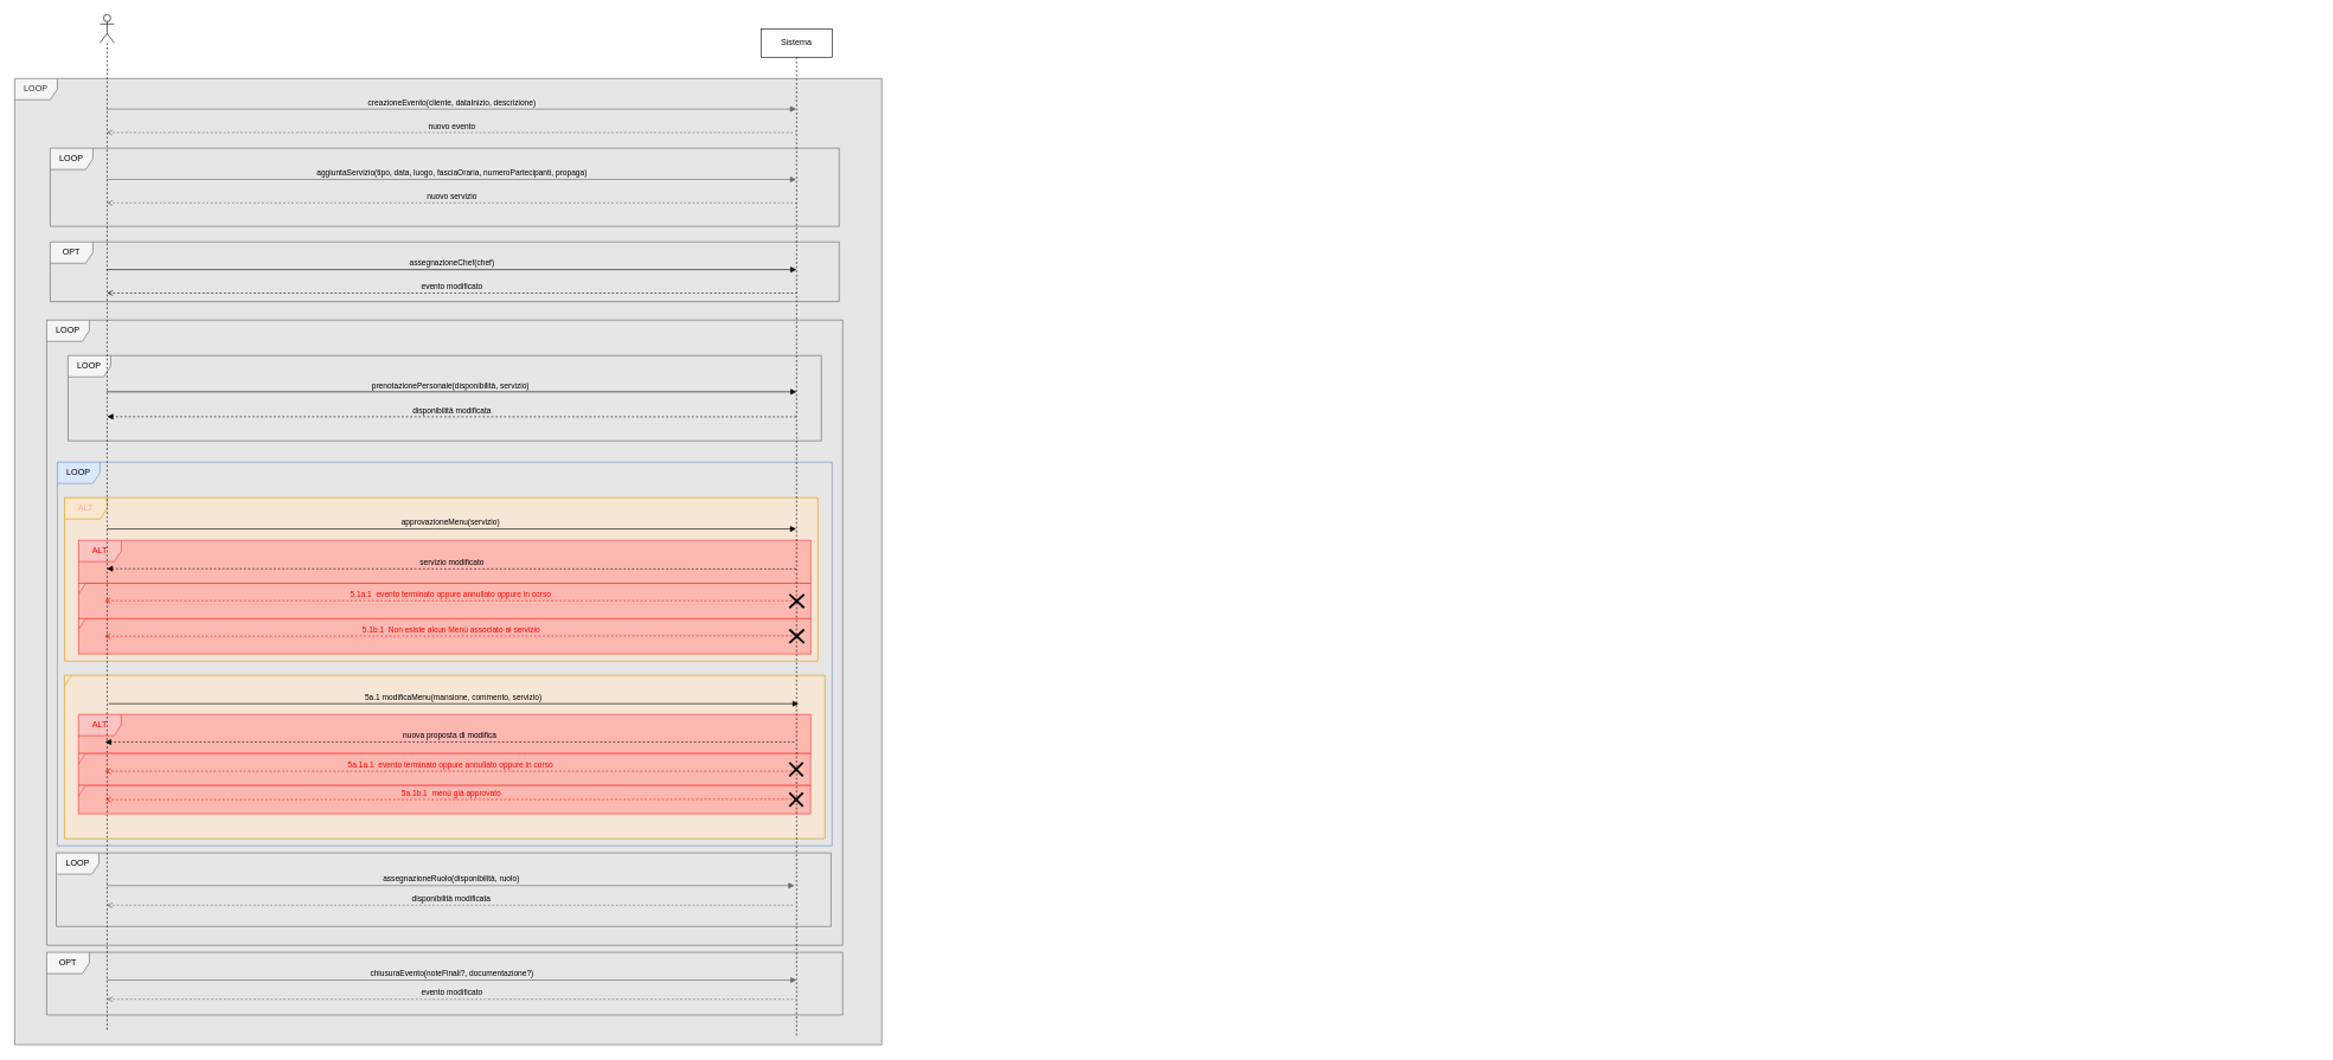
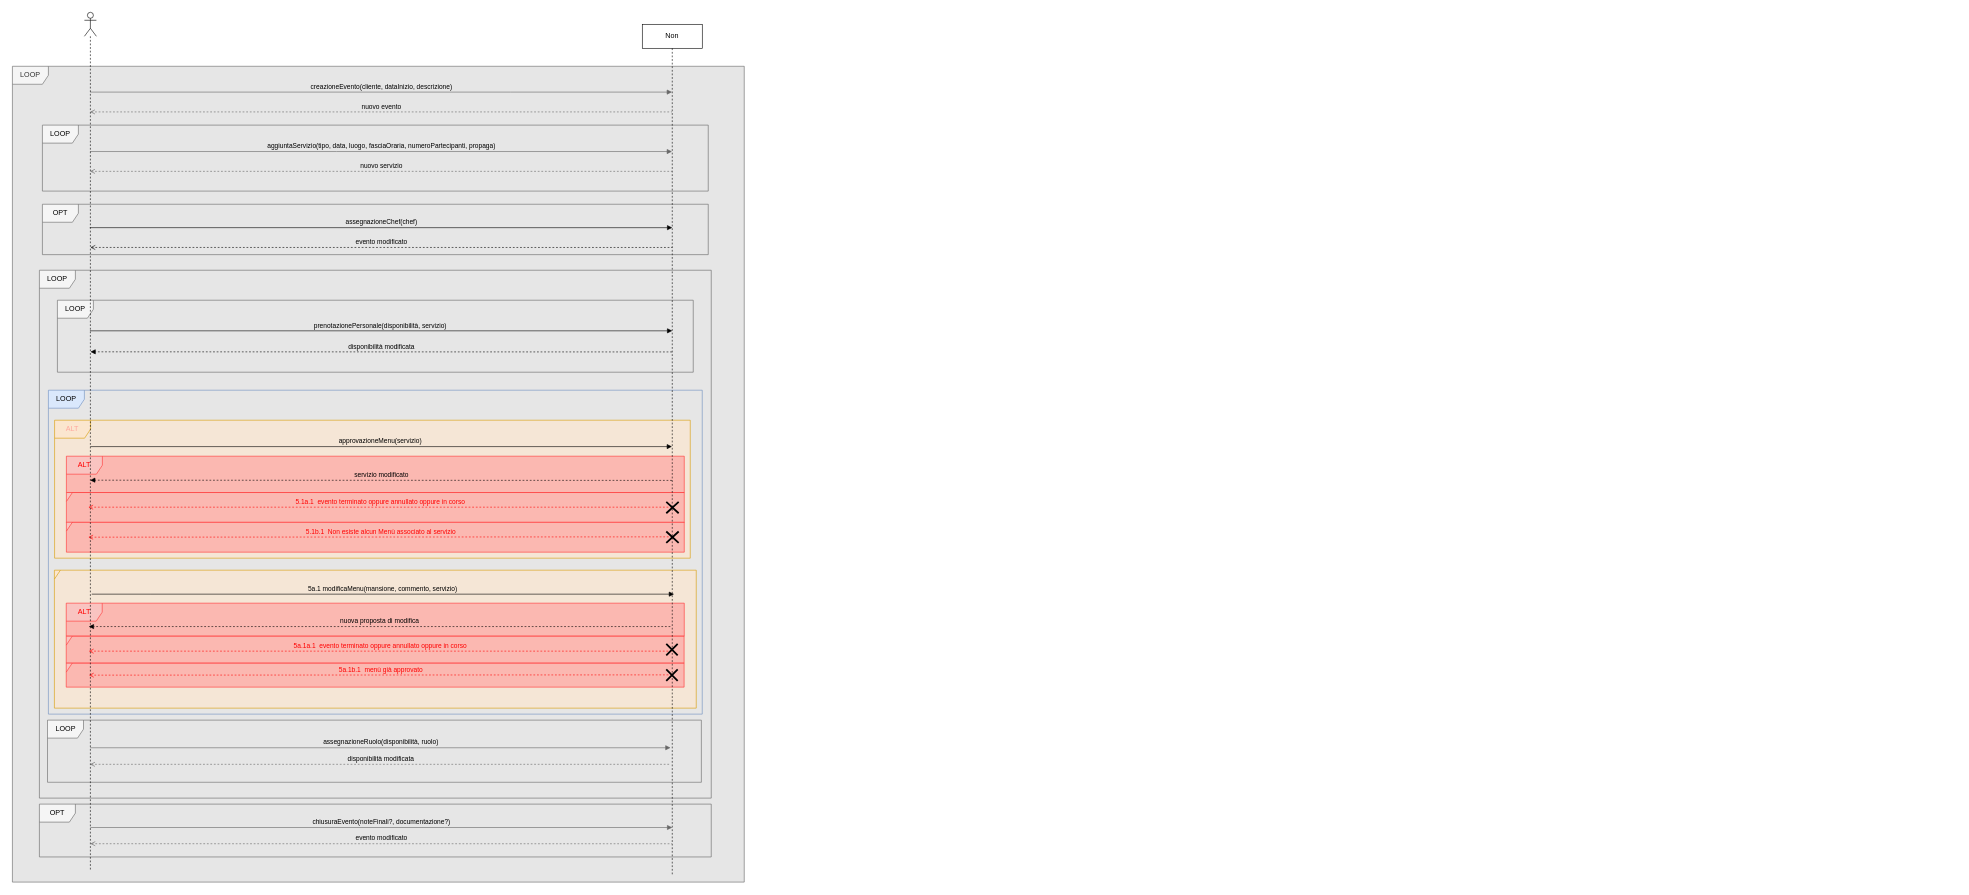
- <mxCell id="44" value="Sistema" style="shape=umlLifeline;perimeter=lifelinePerimeter;whiteSpace=wrap;html=1;container=1;dropTarget=0;collapsible=0;recursiveResize=0;outlineConnect=0;portConstraint=eastwest;newEdgeStyle={&quot;edgeStyle&quot;:&quot;elbowEdgeStyle&quot;,&quot;elbow&quot;:&quot;vertical&quot;,&quot;curved&quot;:0,&quot;rounded&quot;:0};" parent="1" vertex="1"><mxGeometry x="1070" y="40" width="100" height="1420" as="geometry" /></mxCell>
+ <mxCell id="44" value="Non" style="shape=umlLifeline;perimeter=lifelinePerimeter;whiteSpace=wrap;html=1;container=1;dropTarget=0;collapsible=0;recursiveResize=0;outlineConnect=0;portConstraint=eastwest;newEdgeStyle={&quot;edgeStyle&quot;:&quot;elbowEdgeStyle&quot;,&quot;elbow&quot;:&quot;vertical&quot;,&quot;curved&quot;:0,&quot;rounded&quot;:0};" parent="1" vertex="1"><mxGeometry x="1070" y="40" width="100" height="1420" as="geometry" /></mxCell>
